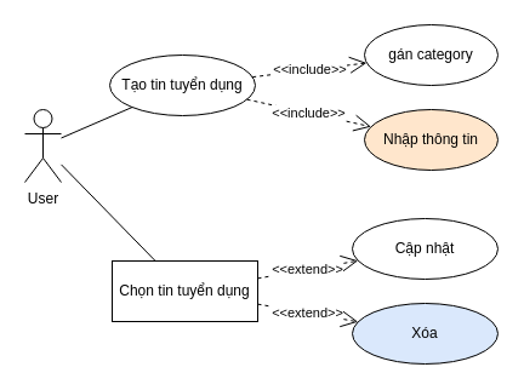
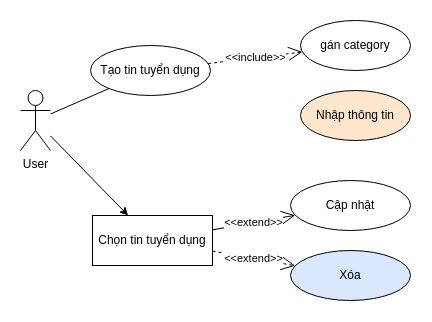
- <mxCell id="8" value="&amp;lt;&amp;lt;include&amp;gt;&amp;gt;" style="endArrow=open;endSize=12;dashed=1;html=1;rounded=0;strokeColor=default;align=center;verticalAlign=middle;fontFamily=Helvetica;fontSize=11;fontColor=default;labelBackgroundColor=default;edgeStyle=none;" edge="1" parent="1" source="4" target="7"><mxGeometry x="0.001" width="160" relative="1" as="geometry"><mxPoint x="324.14" y="380" as="sourcePoint" /><mxPoint x="604.14" y="390" as="targetPoint" /><mxPoint as="offset" /></mxGeometry></mxCell>
- <mxCell id="3" value="" style="endArrow=none;html=1;rounded=0;" edge="1" parent="1" source="2" target="13"><mxGeometry width="50" height="50" relative="1" as="geometry"><mxPoint x="115" y="170" as="sourcePoint" /><mxPoint x="70" y="120" as="targetPoint" /></mxGeometry></mxCell>
+ <mxCell id="3" value="" style="endArrow=classic;html=1;rounded=0;" edge="1" parent="1" source="2" target="13"><mxGeometry width="50" height="50" relative="1" as="geometry"><mxPoint x="115" y="170" as="sourcePoint" /><mxPoint x="70" y="120" as="targetPoint" /></mxGeometry></mxCell>
- <mxCell id="11" value="&amp;lt;&amp;lt;extend&amp;gt;&amp;gt;" style="endArrow=open;endSize=12;dashed=1;html=1;rounded=0;strokeColor=default;align=center;verticalAlign=middle;fontFamily=Helvetica;fontSize=11;fontColor=default;labelBackgroundColor=default;edgeStyle=none;" edge="1" parent="1" source="13" target="9"><mxGeometry x="0.001" width="160" relative="1" as="geometry"><mxPoint x="310.275" y="364.016" as="sourcePoint" /><mxPoint x="544.14" y="340" as="targetPoint" /><mxPoint as="offset" /></mxGeometry></mxCell>
+ <mxCell id="11" value="&amp;lt;&amp;lt;extend&amp;gt;&amp;gt;" style="endArrow=open;endSize=12;dashed=0;html=1;rounded=0;strokeColor=default;align=center;verticalAlign=middle;fontFamily=Helvetica;fontSize=11;fontColor=default;labelBackgroundColor=default;edgeStyle=none;" edge="1" parent="1" source="13" target="9"><mxGeometry x="0.001" width="160" relative="1" as="geometry"><mxPoint x="310.275" y="364.016" as="sourcePoint" /><mxPoint x="544.14" y="340" as="targetPoint" /><mxPoint as="offset" /></mxGeometry></mxCell>
